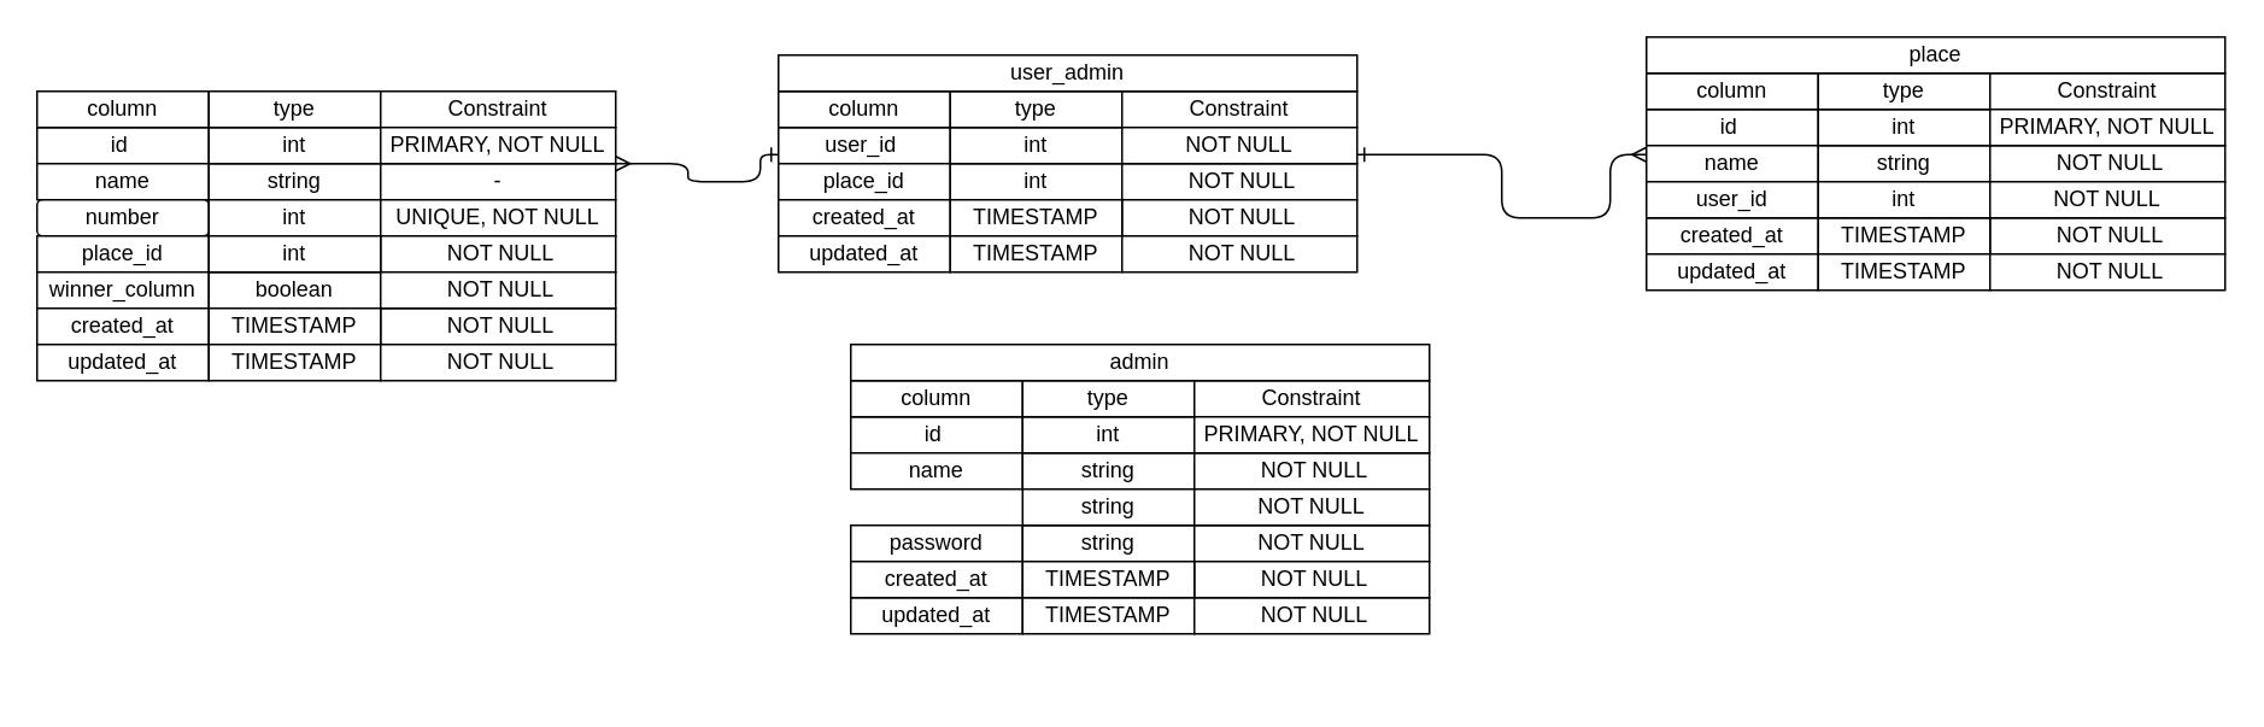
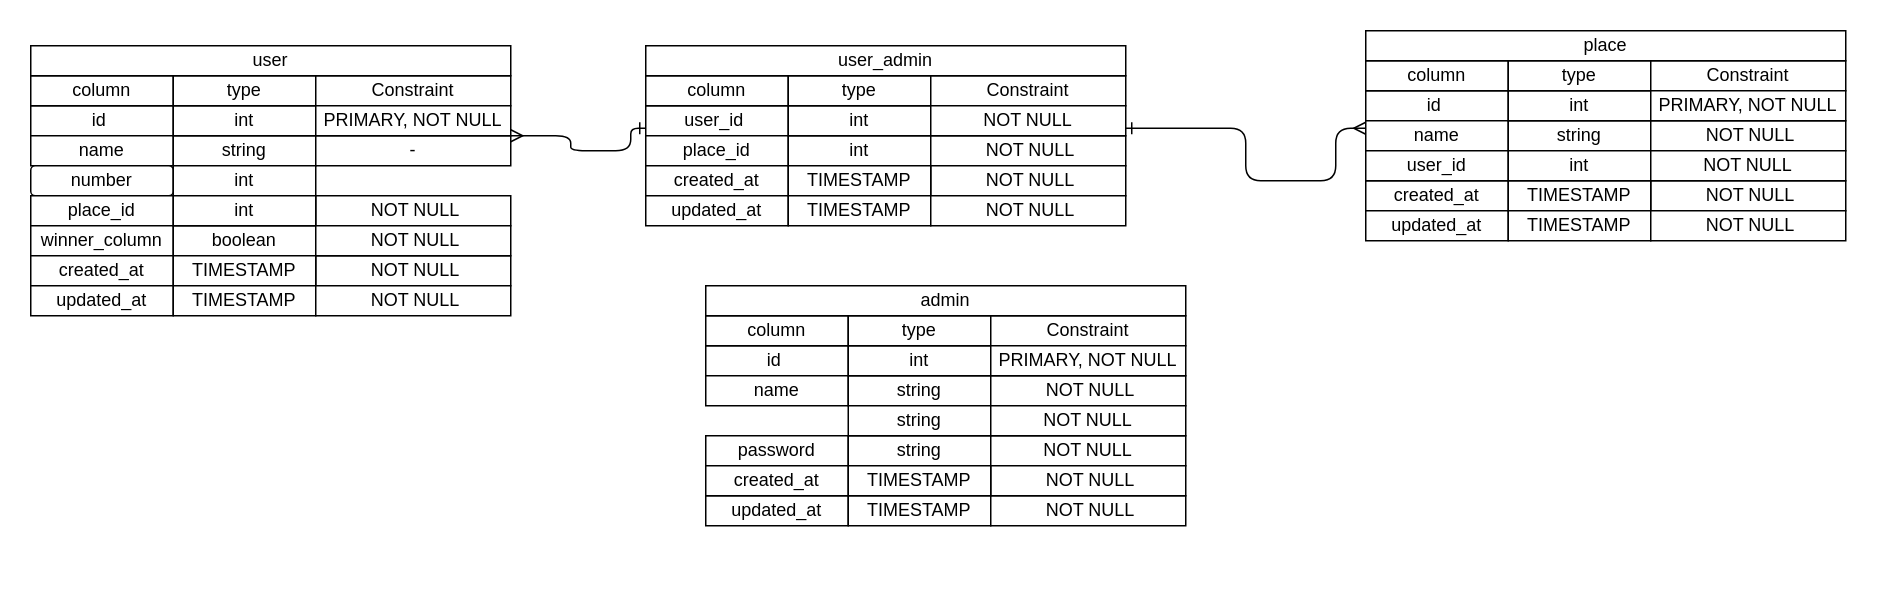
+ <mxCell id="30" value="user" style="whiteSpace=wrap;html=1;" parent="2" vertex="1"><mxGeometry width="320" height="20" as="geometry" /></mxCell>
- <mxCell id="16" value="UNIQUE, NOT NULL" style="whiteSpace=wrap;html=1;" parent="3" vertex="1"><mxGeometry x="190" y="60" width="130" height="20" as="geometry" /></mxCell>
